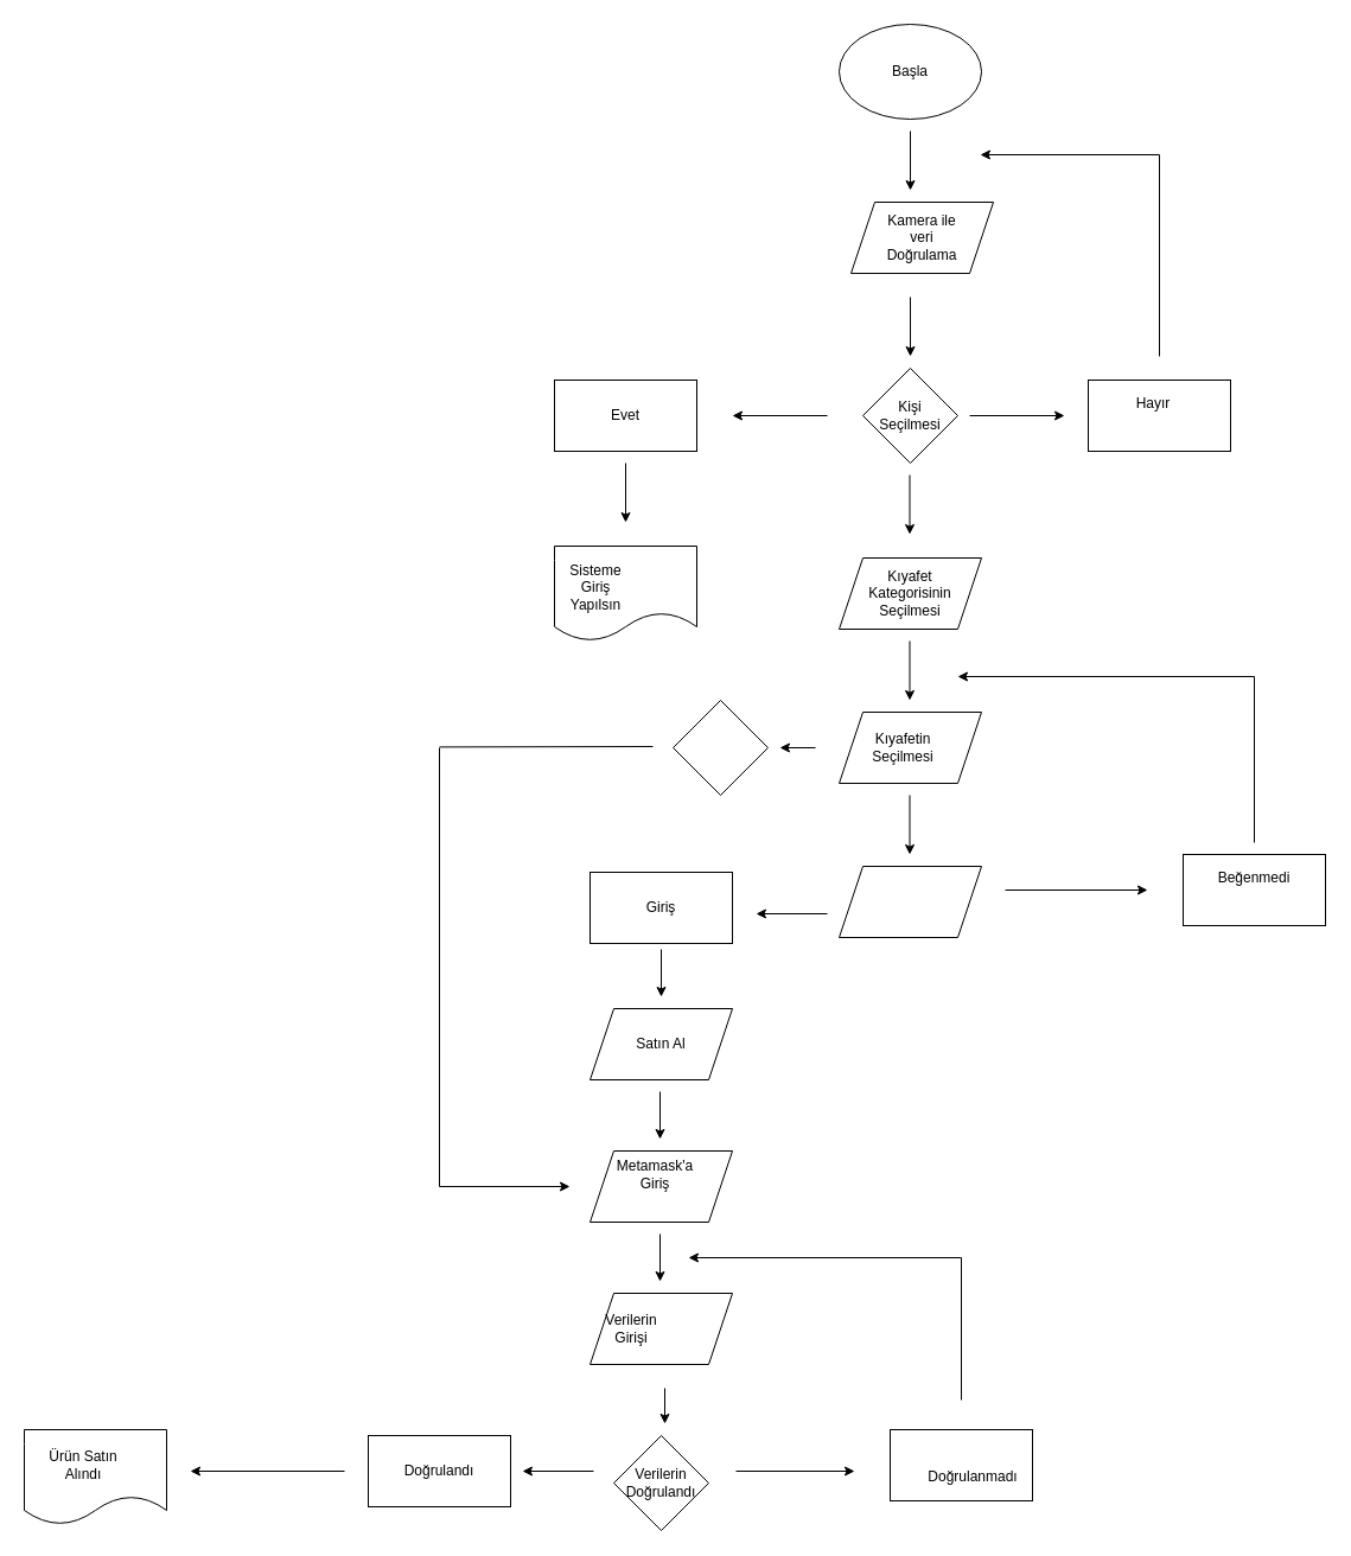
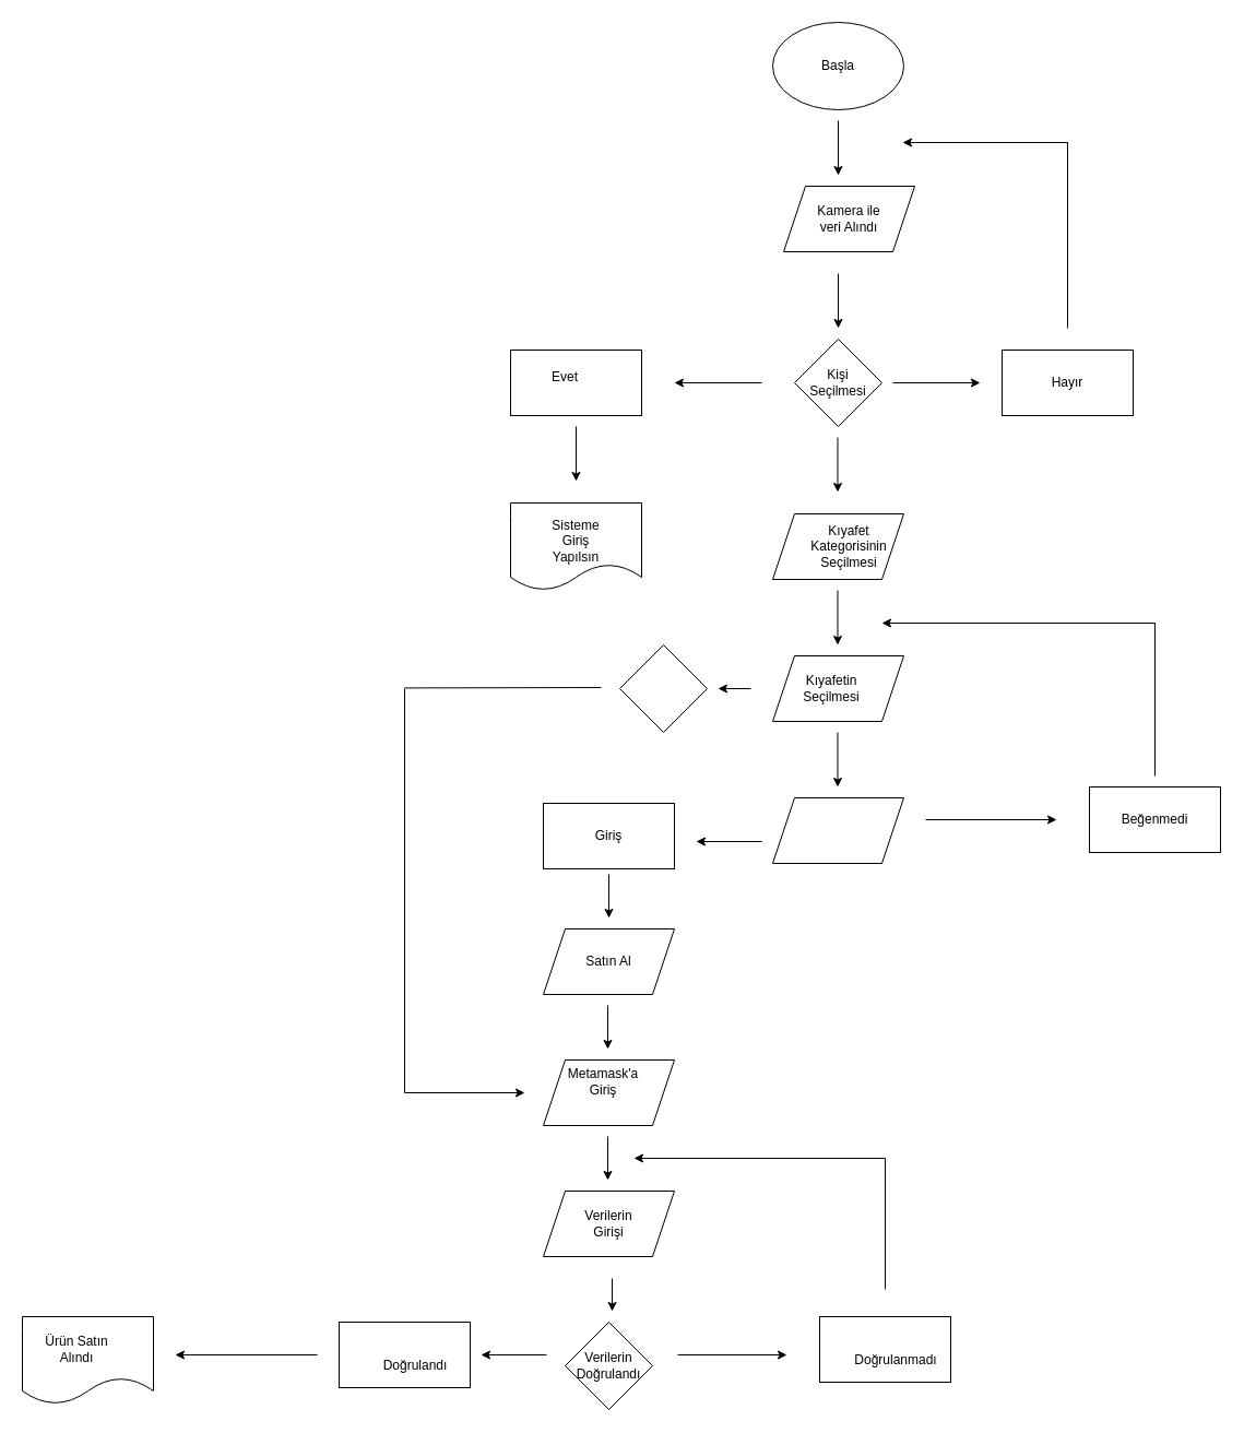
- <mxCell id="14" value="Kamera ile veri Doğrulama" style="text;html=1;strokeColor=none;fillColor=none;align=center;verticalAlign=middle;whiteSpace=wrap;rounded=0;" vertex="1" parent="1"><mxGeometry x="747" y="185" width="60" height="30" as="geometry" /></mxCell>
+ <mxCell id="14" value="Kamera ile veri Alındı" style="text;html=1;strokeColor=none;fillColor=none;align=center;verticalAlign=middle;whiteSpace=wrap;rounded=0;" vertex="1" parent="1"><mxGeometry x="747" y="185" width="60" height="30" as="geometry" /></mxCell>
- <mxCell id="12" value="Hayır" style="text;html=1;strokeColor=none;fillColor=none;align=center;verticalAlign=middle;whiteSpace=wrap;rounded=0;" vertex="1" parent="1"><mxGeometry x="942" y="325" width="60" height="30" as="geometry" /></mxCell>
+ <mxCell id="12" value="Hayır" style="text;html=1;strokeColor=none;fillColor=none;align=center;verticalAlign=middle;whiteSpace=wrap;rounded=0;" vertex="1" parent="1"><mxGeometry x="947" y="335" width="60" height="30" as="geometry" /></mxCell>
- <mxCell id="22" value="Evet" style="text;html=1;strokeColor=none;fillColor=none;align=center;verticalAlign=middle;whiteSpace=wrap;rounded=0;" vertex="1" parent="1"><mxGeometry x="497" y="335" width="60" height="30" as="geometry" /></mxCell>
+ <mxCell id="22" value="Evet" style="text;html=1;strokeColor=none;fillColor=none;align=center;verticalAlign=middle;whiteSpace=wrap;rounded=0;" vertex="1" parent="1"><mxGeometry x="487" y="330" width="60" height="30" as="geometry" /></mxCell>
- <mxCell id="27" value="Sisteme Giriş Yapılsın" style="text;html=1;strokeColor=none;fillColor=none;align=center;verticalAlign=middle;whiteSpace=wrap;rounded=0;" vertex="1" parent="1"><mxGeometry x="472" y="480" width="60" height="30" as="geometry" /></mxCell>
+ <mxCell id="27" value="Sisteme Giriş Yapılsın" style="text;html=1;strokeColor=none;fillColor=none;align=center;verticalAlign=middle;whiteSpace=wrap;rounded=0;" vertex="1" parent="1"><mxGeometry x="497" y="480" width="60" height="30" as="geometry" /></mxCell>
- <mxCell id="17" value="Kıyafet Kategorisinin Seçilmesi" style="text;html=1;strokeColor=none;fillColor=none;align=center;verticalAlign=middle;whiteSpace=wrap;rounded=0;" vertex="1" parent="1"><mxGeometry x="737" y="485" width="60" height="30" as="geometry" /></mxCell>
+ <mxCell id="17" value="Kıyafet Kategorisinin Seçilmesi" style="text;html=1;strokeColor=none;fillColor=none;align=center;verticalAlign=middle;whiteSpace=wrap;rounded=0;" vertex="1" parent="1"><mxGeometry x="747" y="485" width="60" height="30" as="geometry" /></mxCell>
- <mxCell id="34" value="Beğenmedi" style="text;html=1;strokeColor=none;fillColor=none;align=center;verticalAlign=middle;whiteSpace=wrap;rounded=0;" vertex="1" parent="1"><mxGeometry x="1027" y="725" width="60" height="30" as="geometry" /></mxCell>
+ <mxCell id="34" value="Beğenmedi" style="text;html=1;strokeColor=none;fillColor=none;align=center;verticalAlign=middle;whiteSpace=wrap;rounded=0;" vertex="1" parent="1"><mxGeometry x="1027" y="735" width="60" height="30" as="geometry" /></mxCell>
- <mxCell id="47" value="Verilerin Girişi" style="text;html=1;strokeColor=none;fillColor=none;align=center;verticalAlign=middle;whiteSpace=wrap;rounded=0;" vertex="1" parent="1"><mxGeometry x="502" y="1105" width="60" height="30" as="geometry" /></mxCell>
+ <mxCell id="47" value="Verilerin Girişi" style="text;html=1;strokeColor=none;fillColor=none;align=center;verticalAlign=middle;whiteSpace=wrap;rounded=0;" vertex="1" parent="1"><mxGeometry x="527" y="1105" width="60" height="30" as="geometry" /></mxCell>
- <mxCell id="53" value="Doğrulandı" style="text;html=1;strokeColor=none;fillColor=none;align=center;verticalAlign=middle;whiteSpace=wrap;rounded=0;" vertex="1" parent="1"><mxGeometry x="340" y="1225" width="60" height="30" as="geometry" /></mxCell>
+ <mxCell id="53" value="Doğrulandı" style="text;html=1;strokeColor=none;fillColor=none;align=center;verticalAlign=middle;whiteSpace=wrap;rounded=0;" vertex="1" parent="1"><mxGeometry x="350" y="1235" width="60" height="30" as="geometry" /></mxCell>
